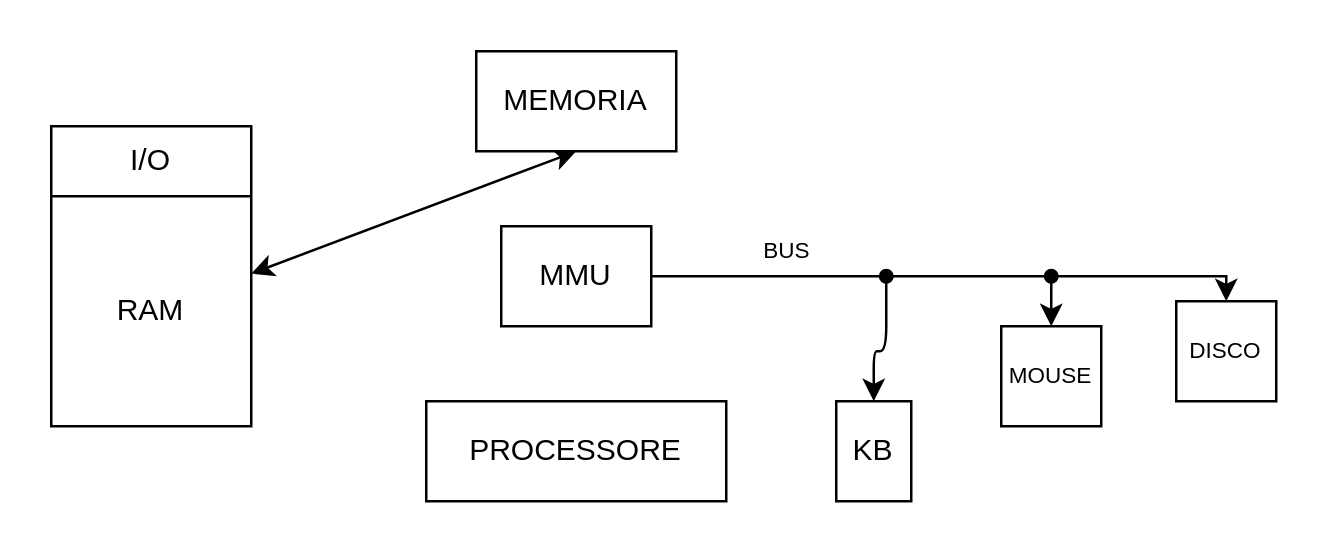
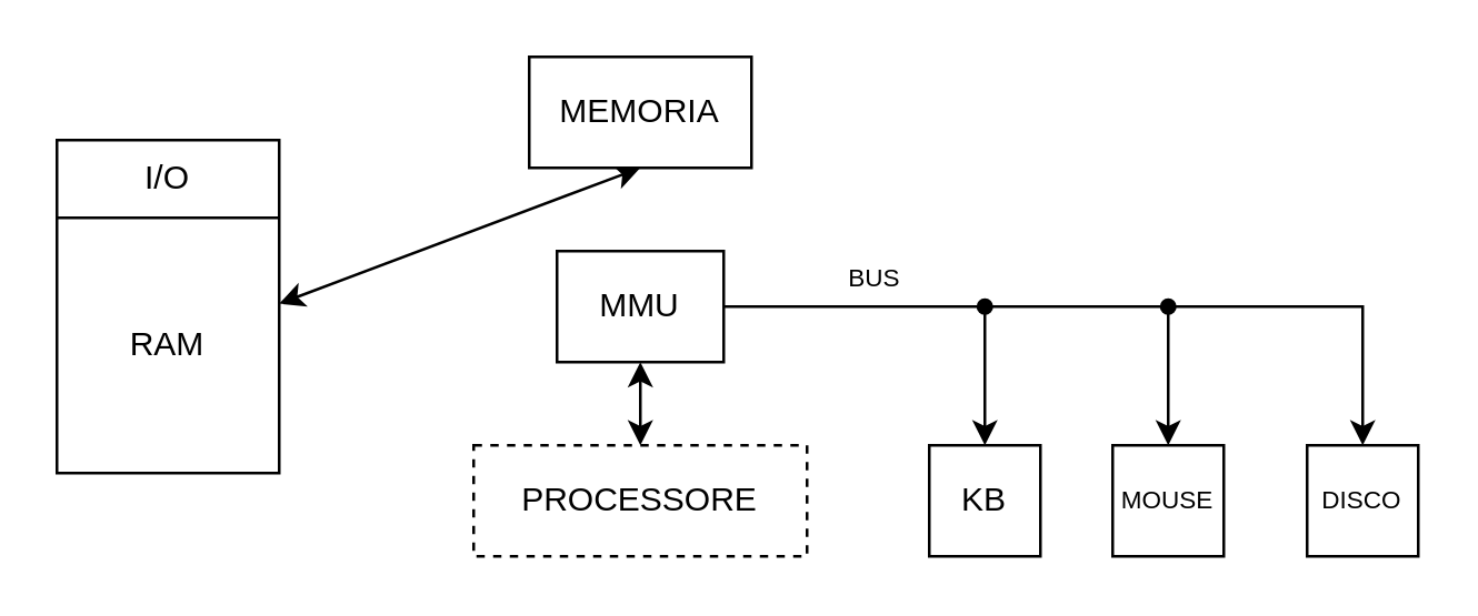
- <mxCell id="21" value="DISCO" style="whiteSpace=wrap;html=1;aspect=fixed;fontSize=9;" vertex="1" parent="1"><mxGeometry x="470" y="120" width="40" height="40" as="geometry" /></mxCell>
+ <mxCell id="21" value="DISCO" style="whiteSpace=wrap;html=1;aspect=fixed;fontSize=9;" vertex="1" parent="1"><mxGeometry x="470" y="160" width="40" height="40" as="geometry" /></mxCell>
+ <mxCell id="10" style="edgeStyle=none;html=1;exitX=0.5;exitY=1;exitDx=0;exitDy=0;entryX=0.5;entryY=0;entryDx=0;entryDy=0;startArrow=classic;startFill=1;" edge="1" parent="1" source="12" target="9"><mxGeometry relative="1" as="geometry" /></mxCell>
- <mxCell id="20" value="&lt;font style=&quot;font-size: 9px;&quot;&gt;MOUSE&lt;/font&gt;" style="whiteSpace=wrap;html=1;aspect=fixed;fontSize=9;" vertex="1" parent="1"><mxGeometry x="400" y="130" width="40" height="40" as="geometry" /></mxCell>
+ <mxCell id="20" value="&lt;font style=&quot;font-size: 9px;&quot;&gt;MOUSE&lt;/font&gt;" style="whiteSpace=wrap;html=1;aspect=fixed;fontSize=9;" vertex="1" parent="1"><mxGeometry x="400" y="160" width="40" height="40" as="geometry" /></mxCell>
- <mxCell id="9" value="PROCESSORE" style="rounded=0;whiteSpace=wrap;html=1;" vertex="1" parent="1"><mxGeometry x="170" y="160" width="120" height="40" as="geometry" /></mxCell>
+ <mxCell id="9" value="PROCESSORE" style="rounded=0;whiteSpace=wrap;html=1;dashed=1;" vertex="1" parent="1"><mxGeometry x="170" y="160" width="120" height="40" as="geometry" /></mxCell>
- <mxCell id="19" value="KB" style="whiteSpace=wrap;html=1;aspect=fixed;" vertex="1" parent="1"><mxGeometry x="334" y="160" width="30" height="40" as="geometry" /></mxCell>
+ <mxCell id="19" value="KB" style="whiteSpace=wrap;html=1;aspect=fixed;" vertex="1" parent="1"><mxGeometry x="334" y="160" width="40" height="40" as="geometry" /></mxCell>
